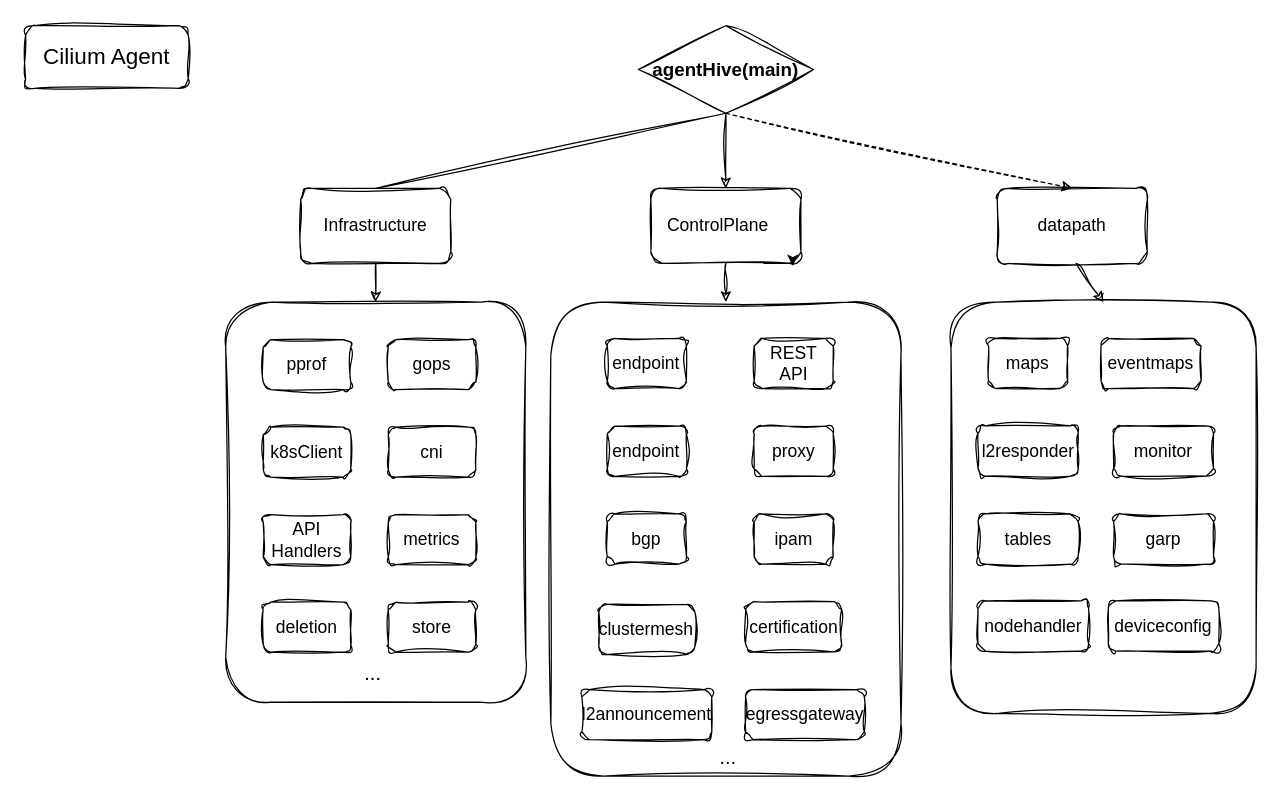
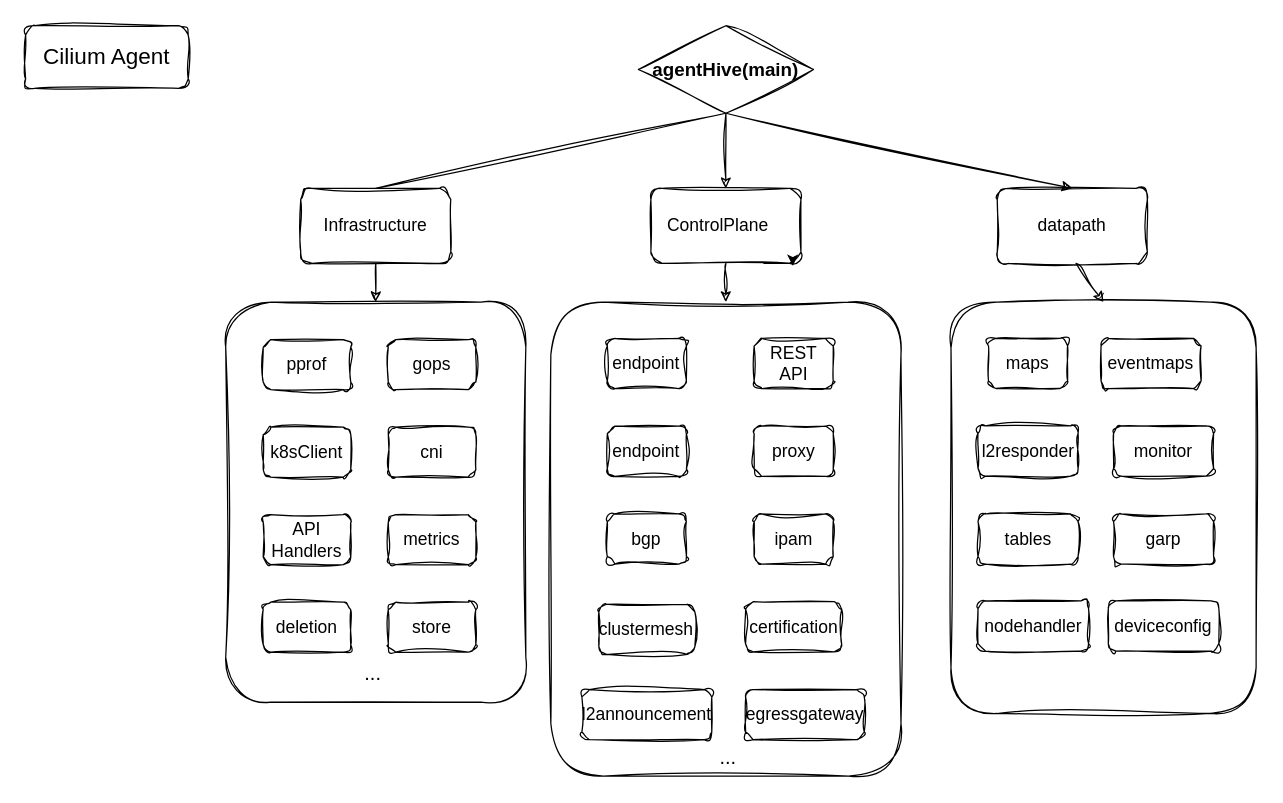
- <mxCell id="8" value="" style="endArrow=classic;html=1;rounded=0;entryX=0.5;entryY=0;entryDx=0;entryDy=0;exitX=0.5;exitY=1;exitDx=0;exitDy=0;sketch=1;curveFitting=1;jiggle=2;dashed=1;" edge="1" parent="1" source="2" target="5"><mxGeometry width="50" height="50" relative="1" as="geometry"><mxPoint x="530" y="108.02" as="sourcePoint" /><mxPoint x="790" y="158.02" as="targetPoint" /></mxGeometry></mxCell>
+ <mxCell id="8" value="" style="endArrow=classic;html=1;rounded=0;entryX=0.5;entryY=0;entryDx=0;entryDy=0;exitX=0.5;exitY=1;exitDx=0;exitDy=0;sketch=1;curveFitting=1;jiggle=2;" edge="1" parent="1" source="2" target="5"><mxGeometry width="50" height="50" relative="1" as="geometry"><mxPoint x="530" y="108.02" as="sourcePoint" /><mxPoint x="790" y="158.02" as="targetPoint" /></mxGeometry></mxCell>
